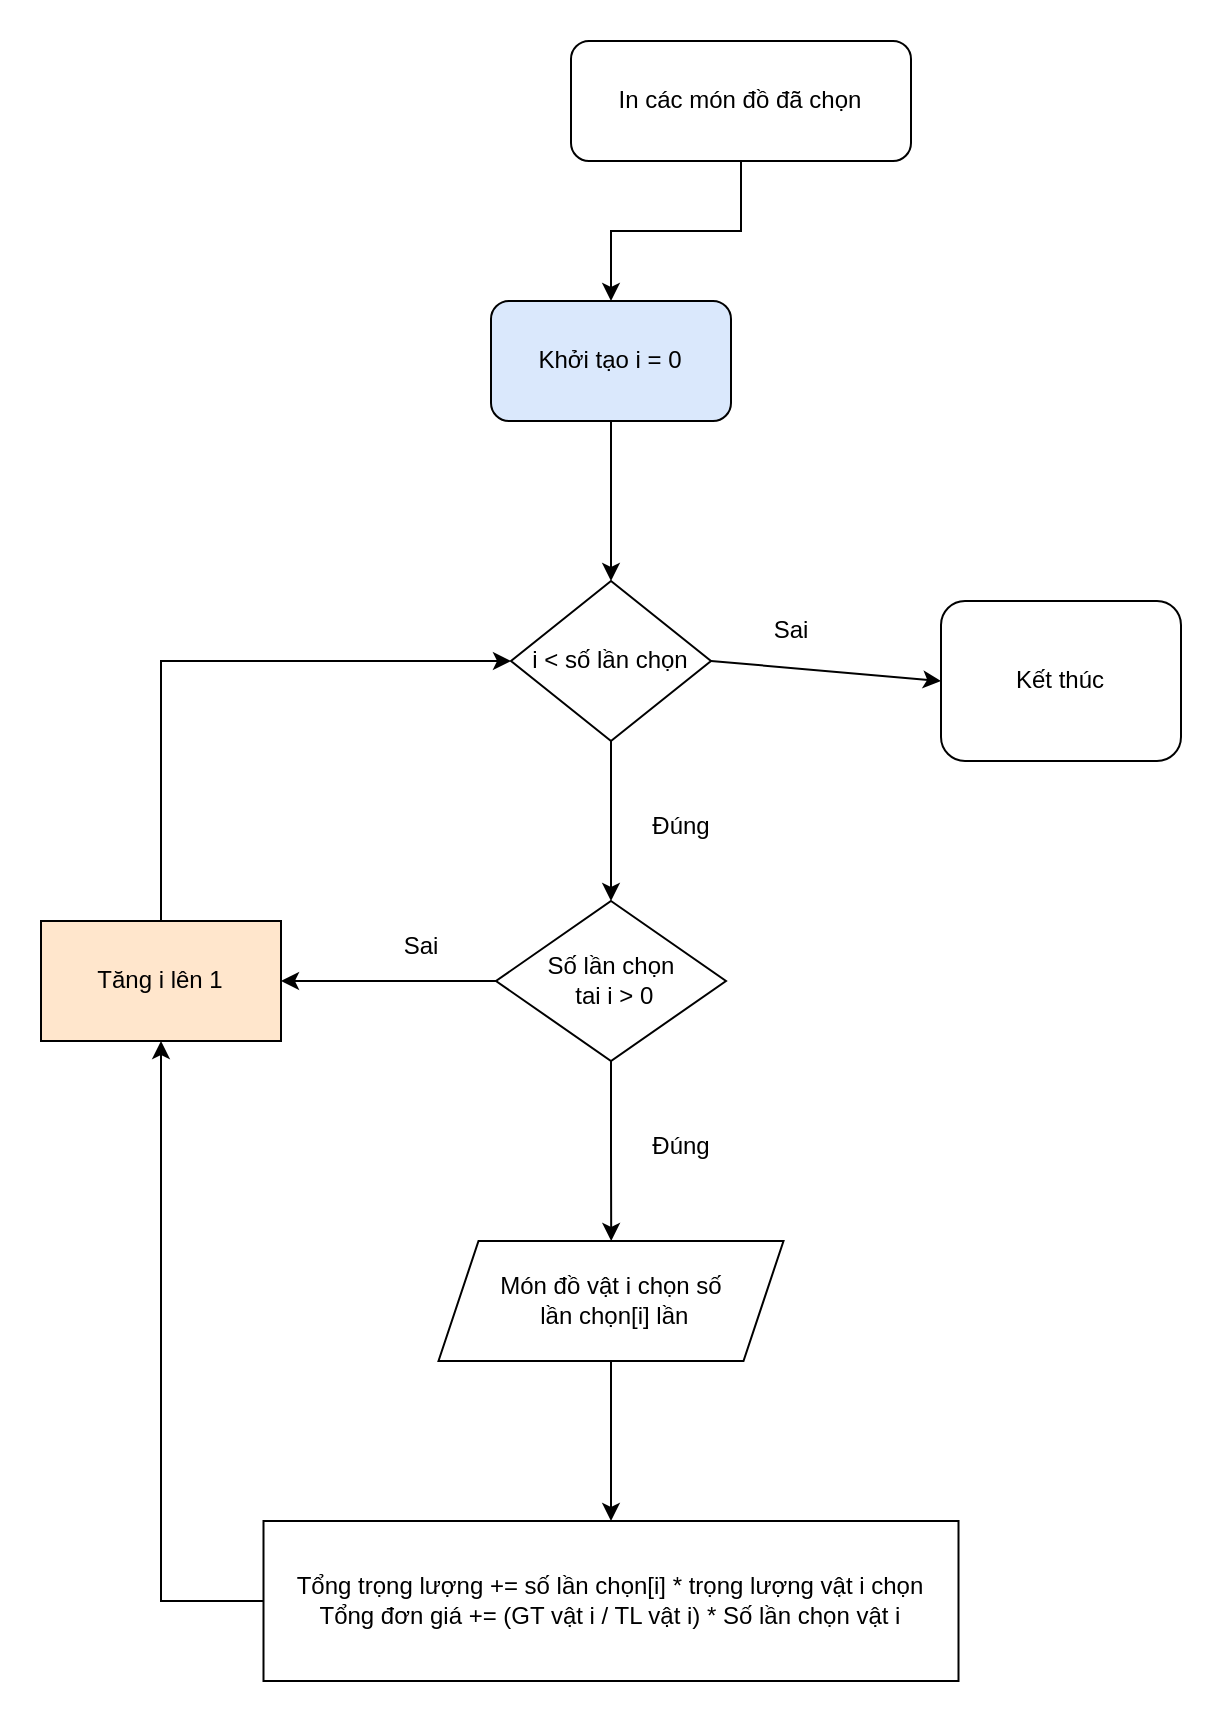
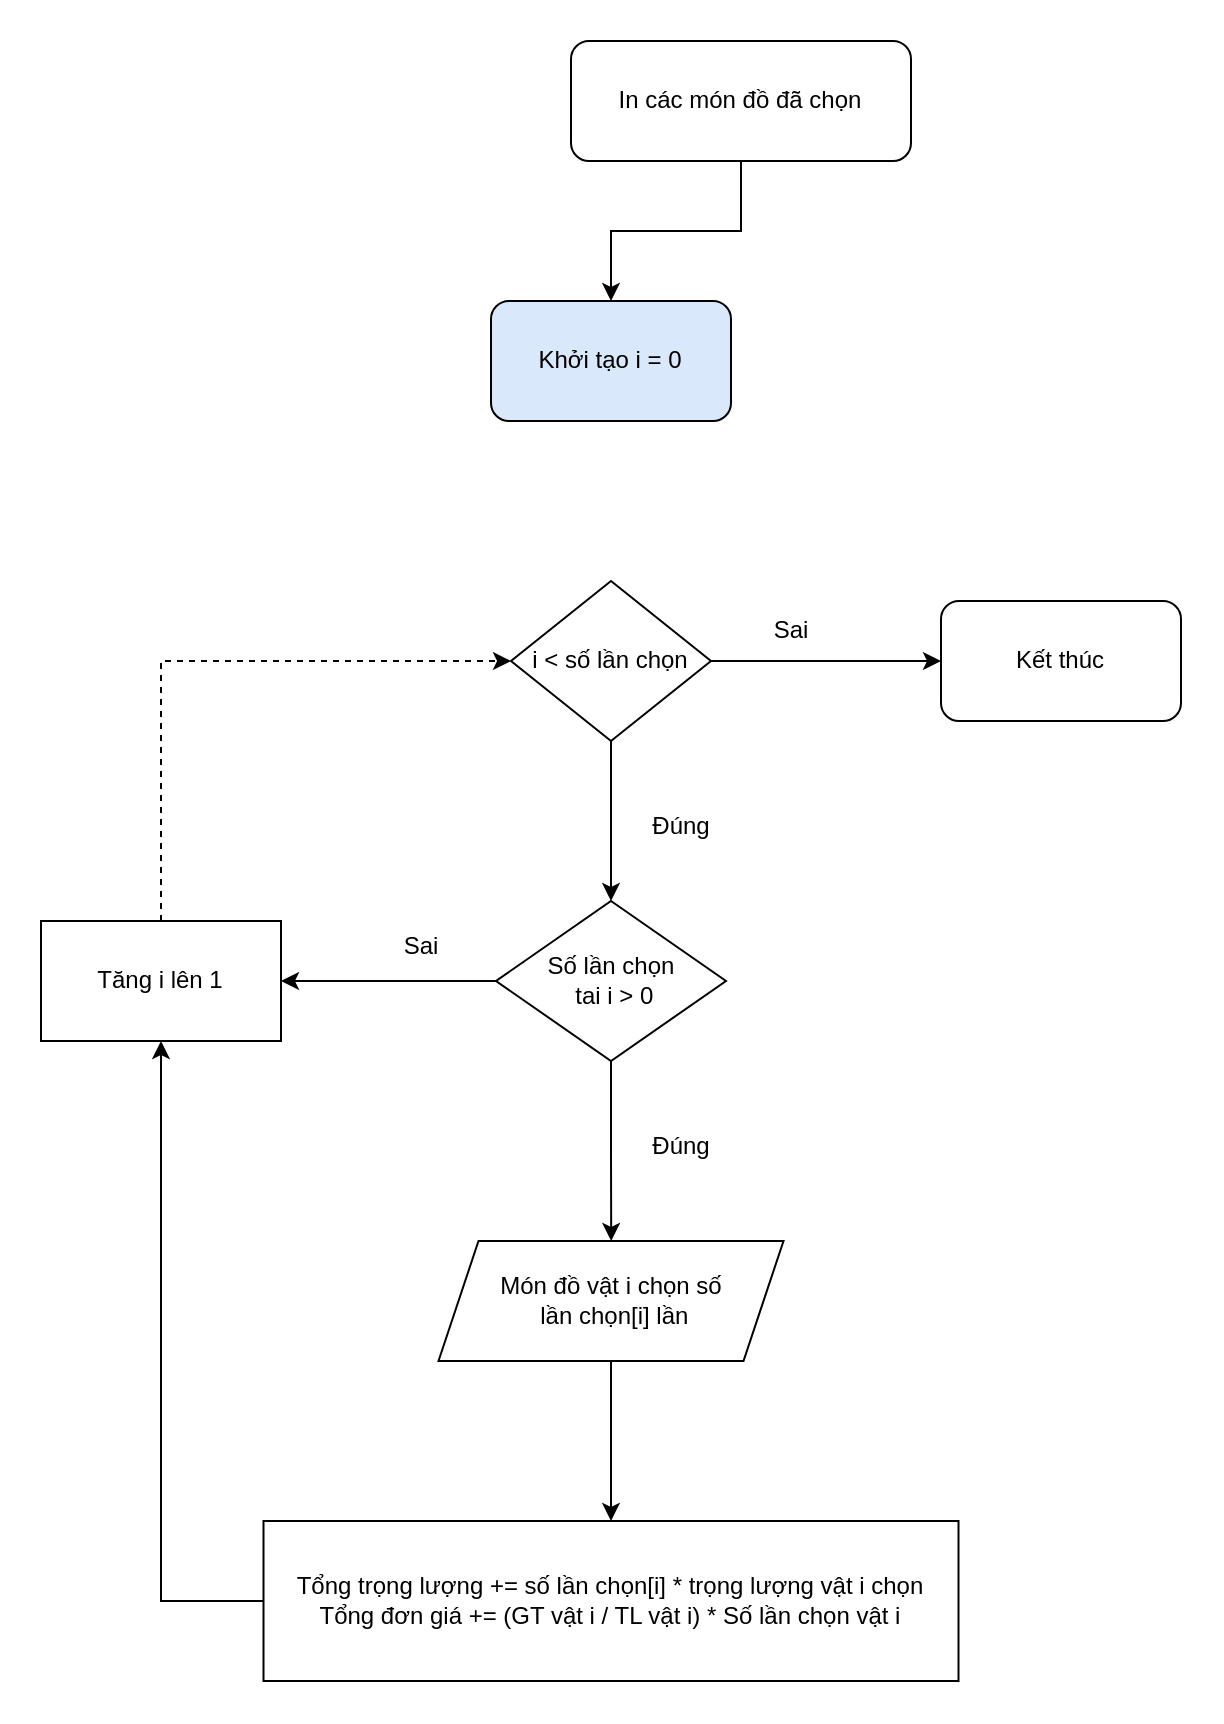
- <mxCell id="4" value="" style="edgeStyle=orthogonalEdgeStyle;rounded=0;orthogonalLoop=1;jettySize=auto;html=1;" edge="1" parent="1" source="5" target="7"><mxGeometry relative="1" as="geometry" /></mxCell>
- <mxCell id="16" value="" style="endArrow=classic;html=1;rounded=0;exitX=0.5;exitY=0;exitDx=0;exitDy=0;entryX=0;entryY=0.5;entryDx=0;entryDy=0;" edge="1" parent="1" source="13" target="7"><mxGeometry width="50" height="50" relative="1" as="geometry"><mxPoint x="350" y="600" as="sourcePoint" /><mxPoint x="400" y="550" as="targetPoint" /><Array as="points"><mxPoint x="80" y="330" /></Array></mxGeometry></mxCell>
+ <mxCell id="16" value="" style="endArrow=classic;html=1;rounded=0;exitX=0.5;exitY=0;exitDx=0;exitDy=0;entryX=0;entryY=0.5;entryDx=0;entryDy=0;dashed=1;" edge="1" parent="1" source="13" target="7"><mxGeometry width="50" height="50" relative="1" as="geometry"><mxPoint x="350" y="600" as="sourcePoint" /><mxPoint x="400" y="550" as="targetPoint" /><Array as="points"><mxPoint x="80" y="330" /></Array></mxGeometry></mxCell>
- <mxCell id="14" value="Kết thúc" style="rounded=1;whiteSpace=wrap;html=1;" vertex="1" parent="1"><mxGeometry x="470" y="300" width="120" height="80" as="geometry" /></mxCell>
+ <mxCell id="14" value="Kết thúc" style="rounded=1;whiteSpace=wrap;html=1;" vertex="1" parent="1"><mxGeometry x="470" y="300" width="120" height="60" as="geometry" /></mxCell>
- <mxCell id="13" value="Tăng i lên 1" style="rounded=0;whiteSpace=wrap;html=1;fillColor=#ffe6cc;" vertex="1" parent="1"><mxGeometry x="20" y="460" width="120" height="60" as="geometry" /></mxCell>
+ <mxCell id="13" value="Tăng i lên 1" style="rounded=0;whiteSpace=wrap;html=1;" vertex="1" parent="1"><mxGeometry x="20" y="460" width="120" height="60" as="geometry" /></mxCell>
